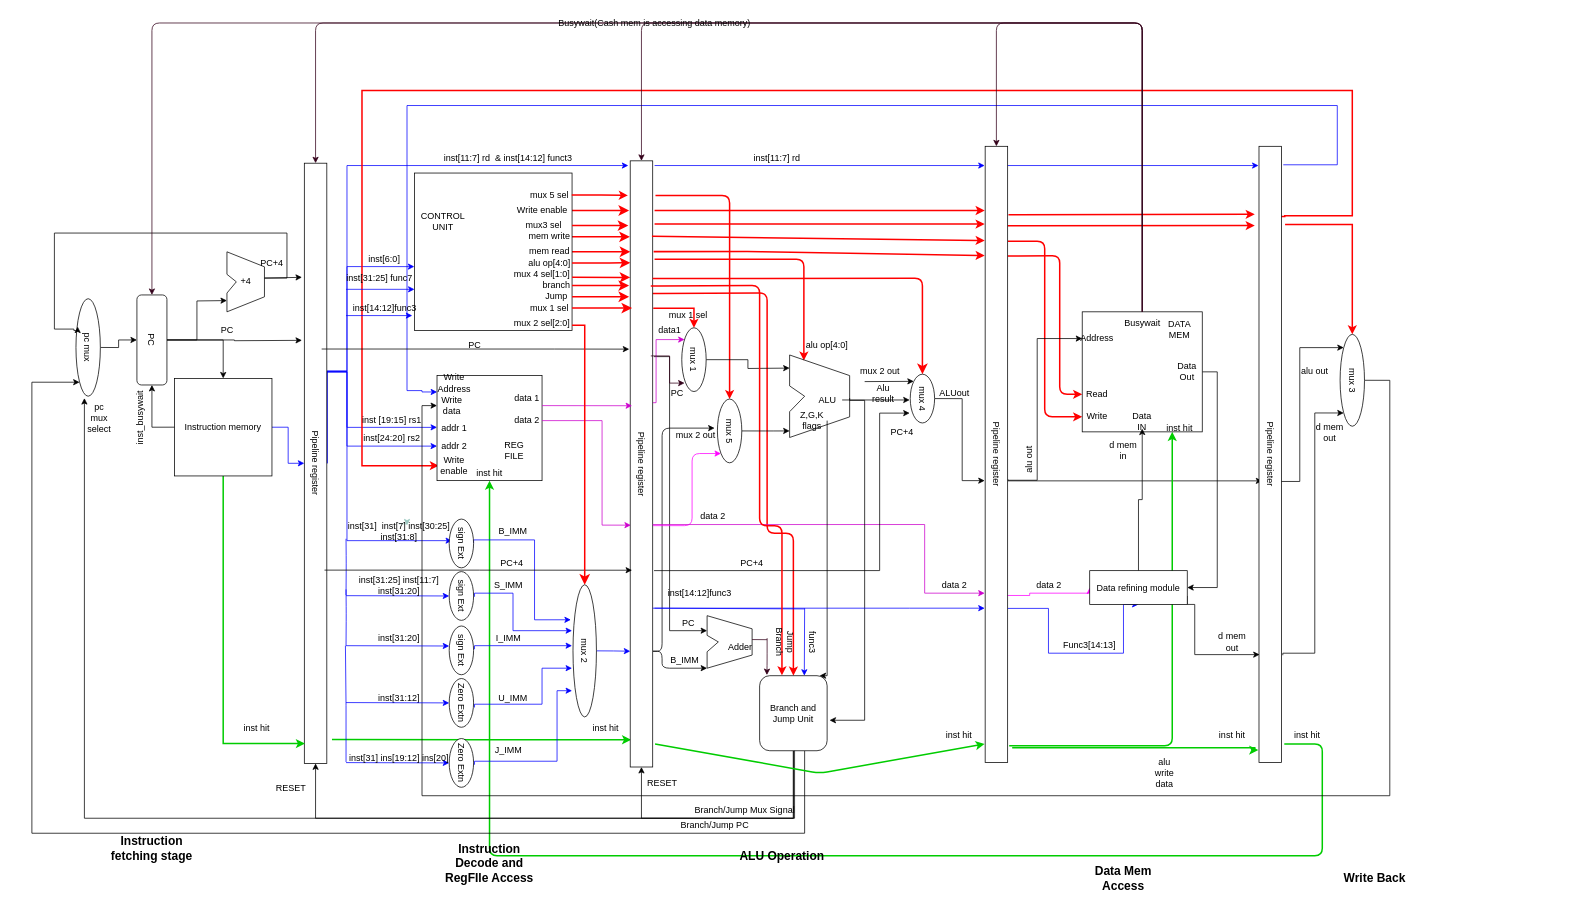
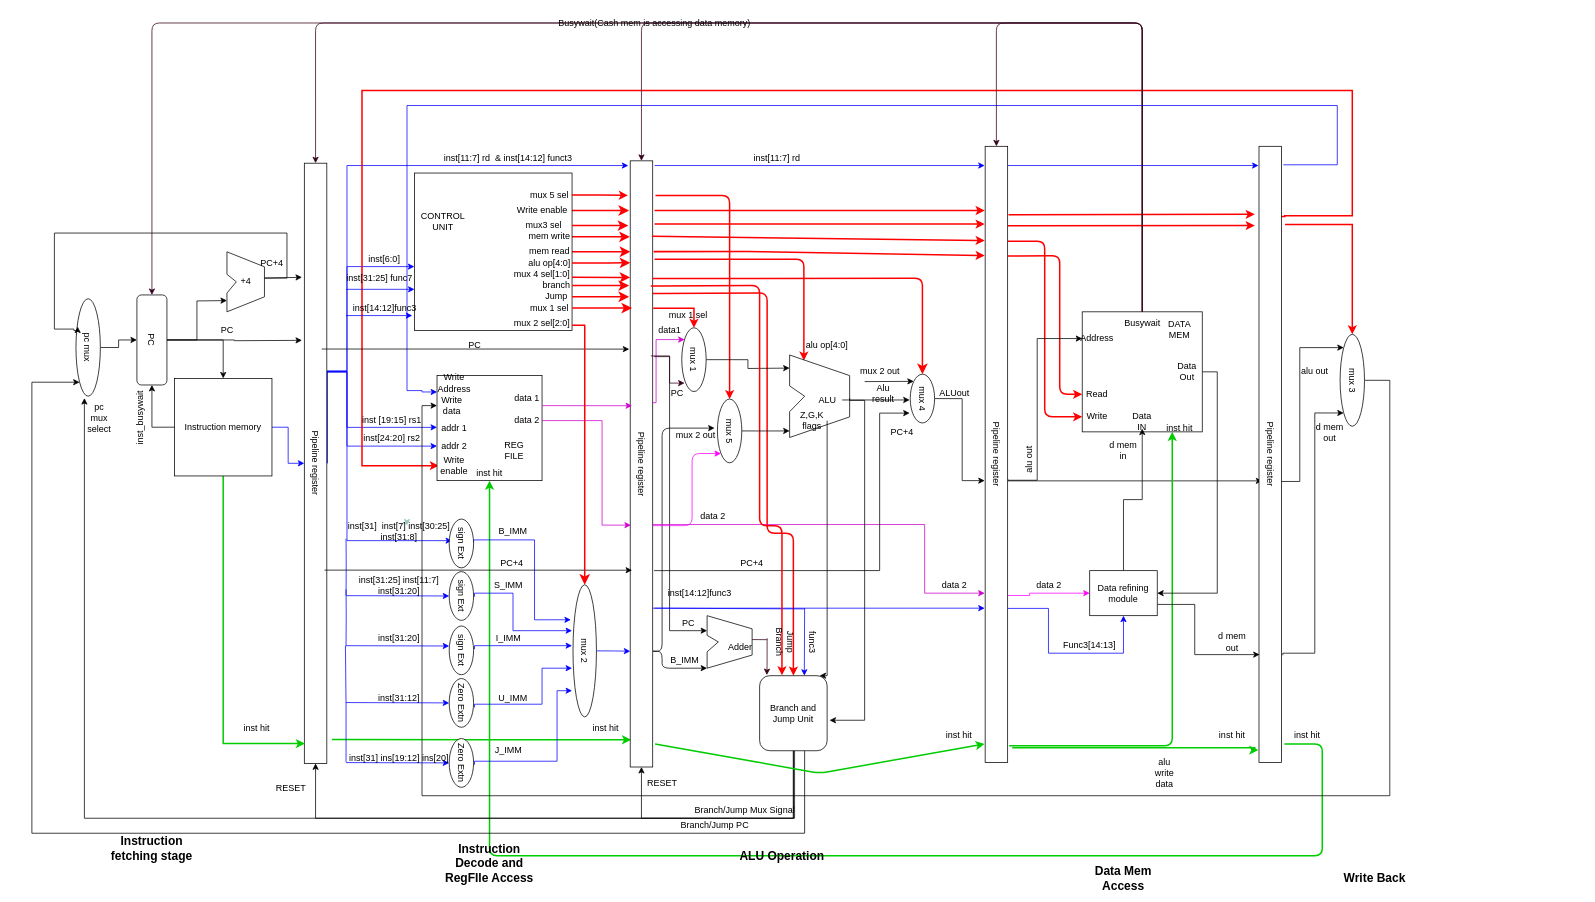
- <mxCell id="224" value="Data refining module" style="rounded=0;whiteSpace=wrap;html=1;" parent="1" vertex="1"><mxGeometry x="1452" y="760" width="130" height="45" as="geometry" /></mxCell>
+ <mxCell id="224" value="Data refining module" style="rounded=0;whiteSpace=wrap;html=1;" parent="1" vertex="1"><mxGeometry x="1452" y="760" width="90" height="60" as="geometry" /></mxCell>
